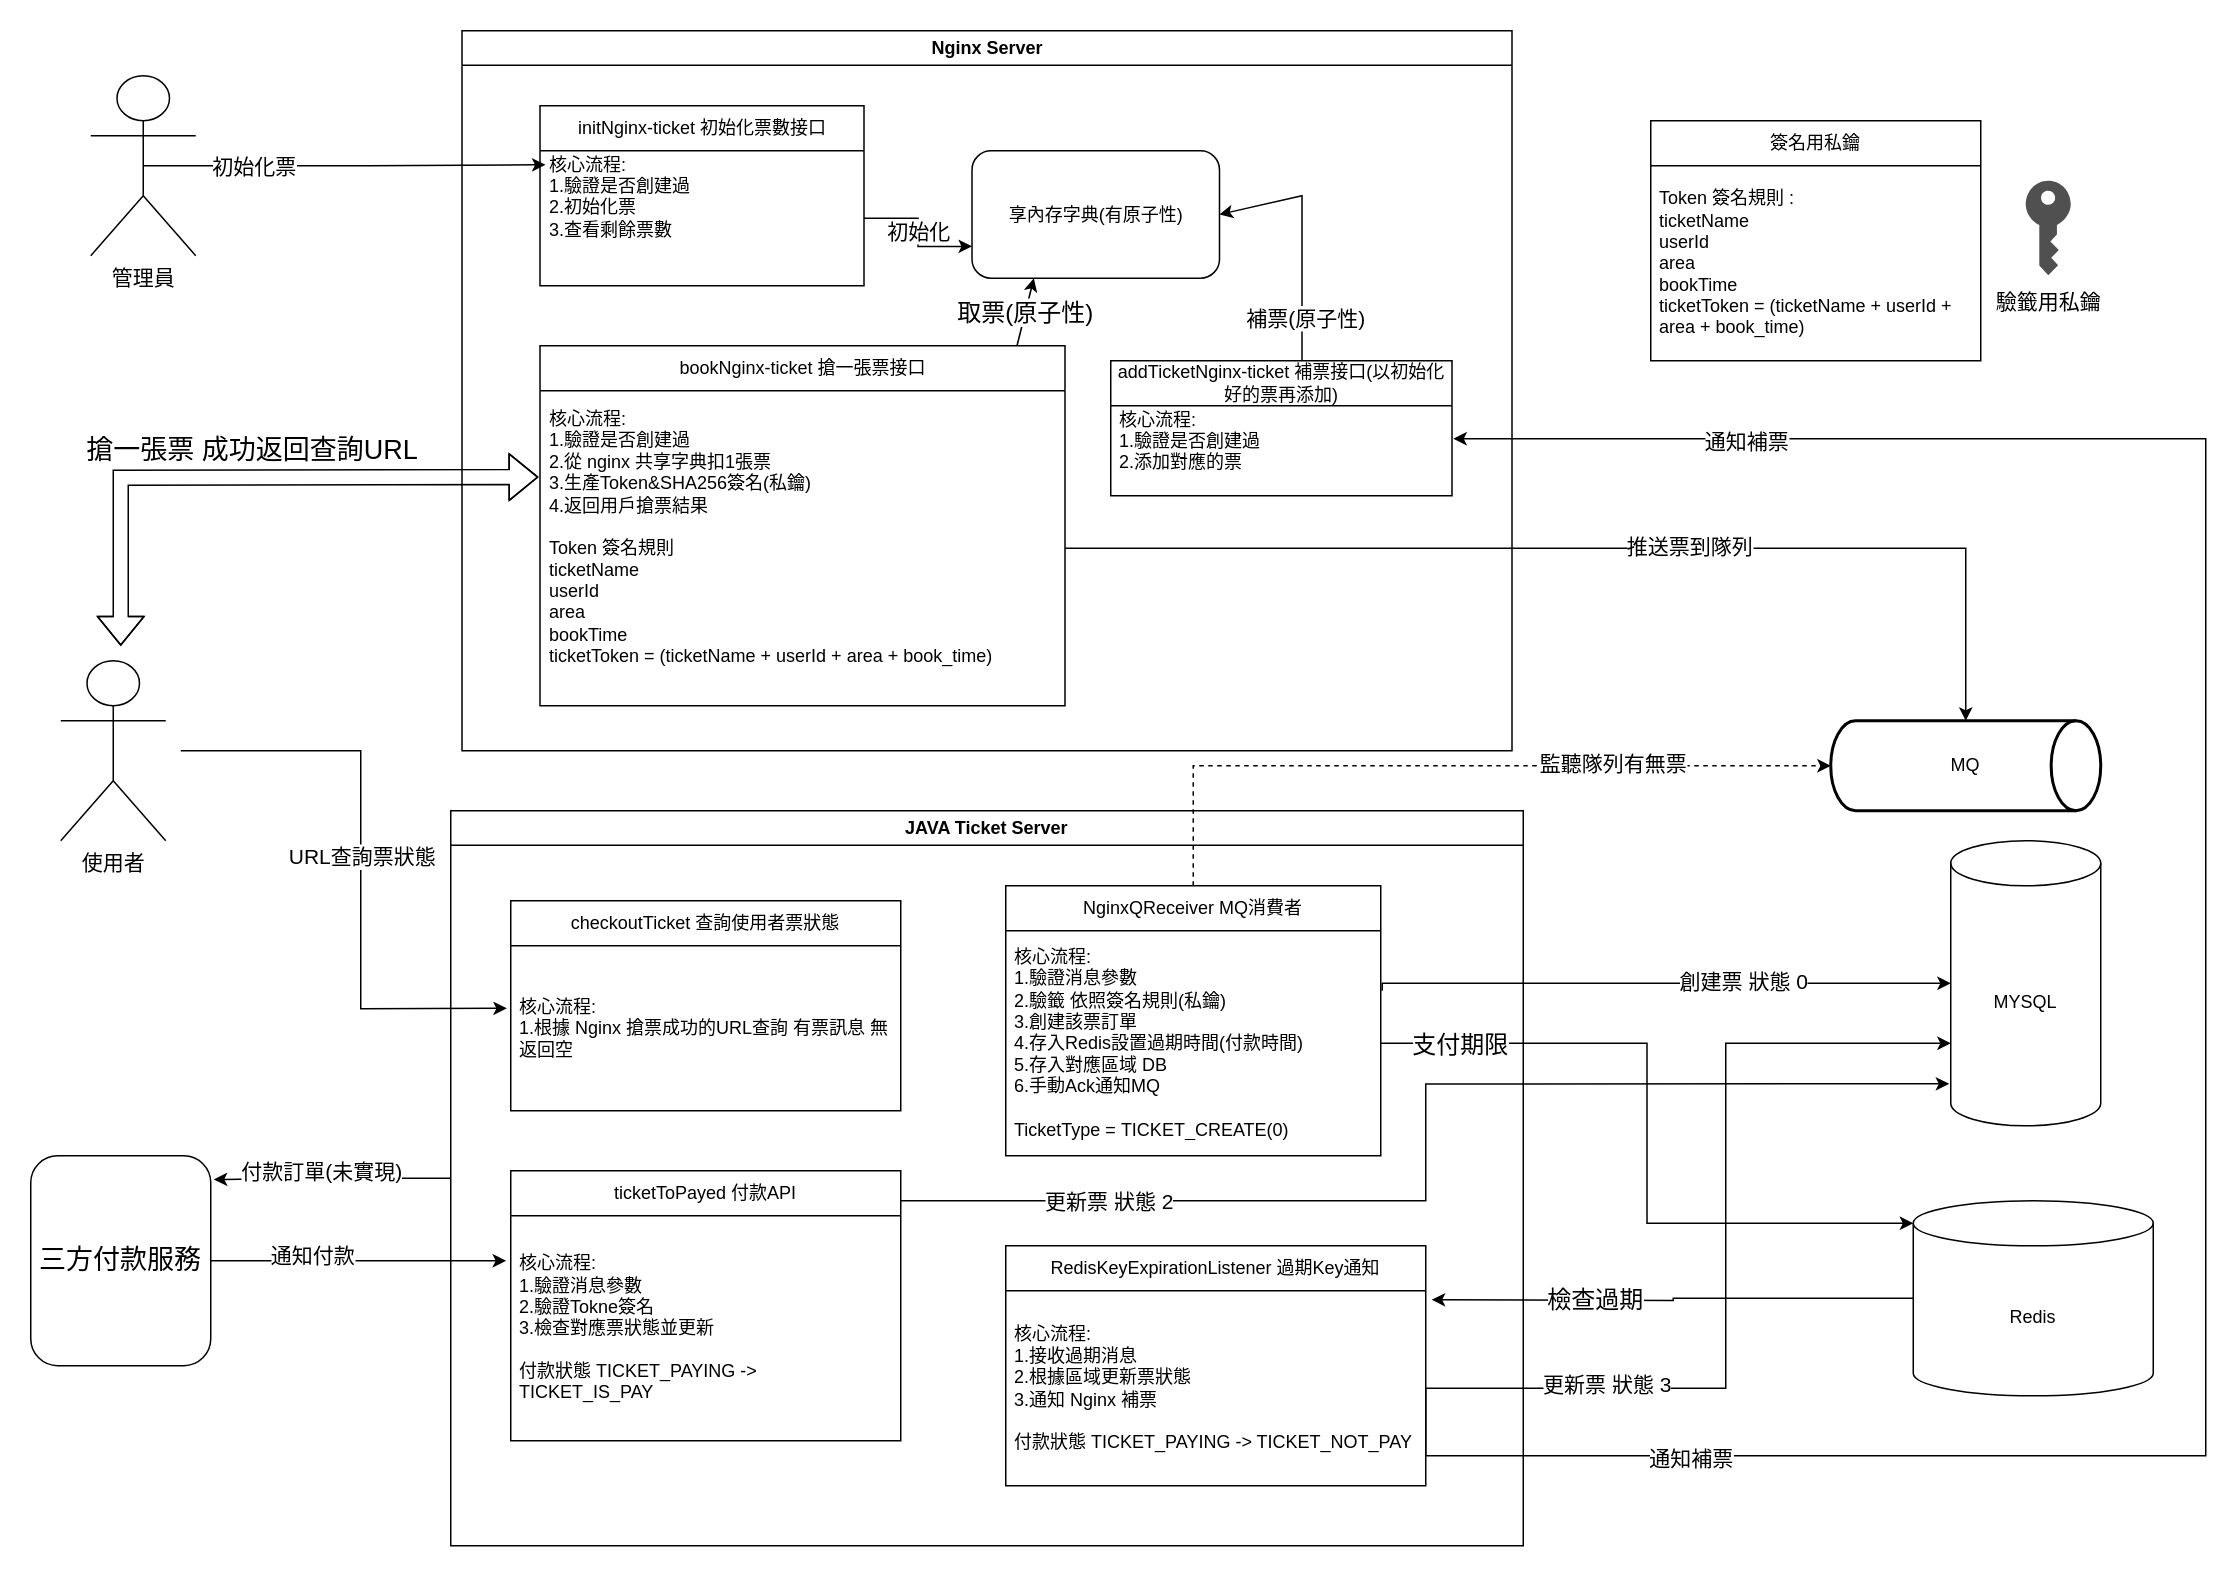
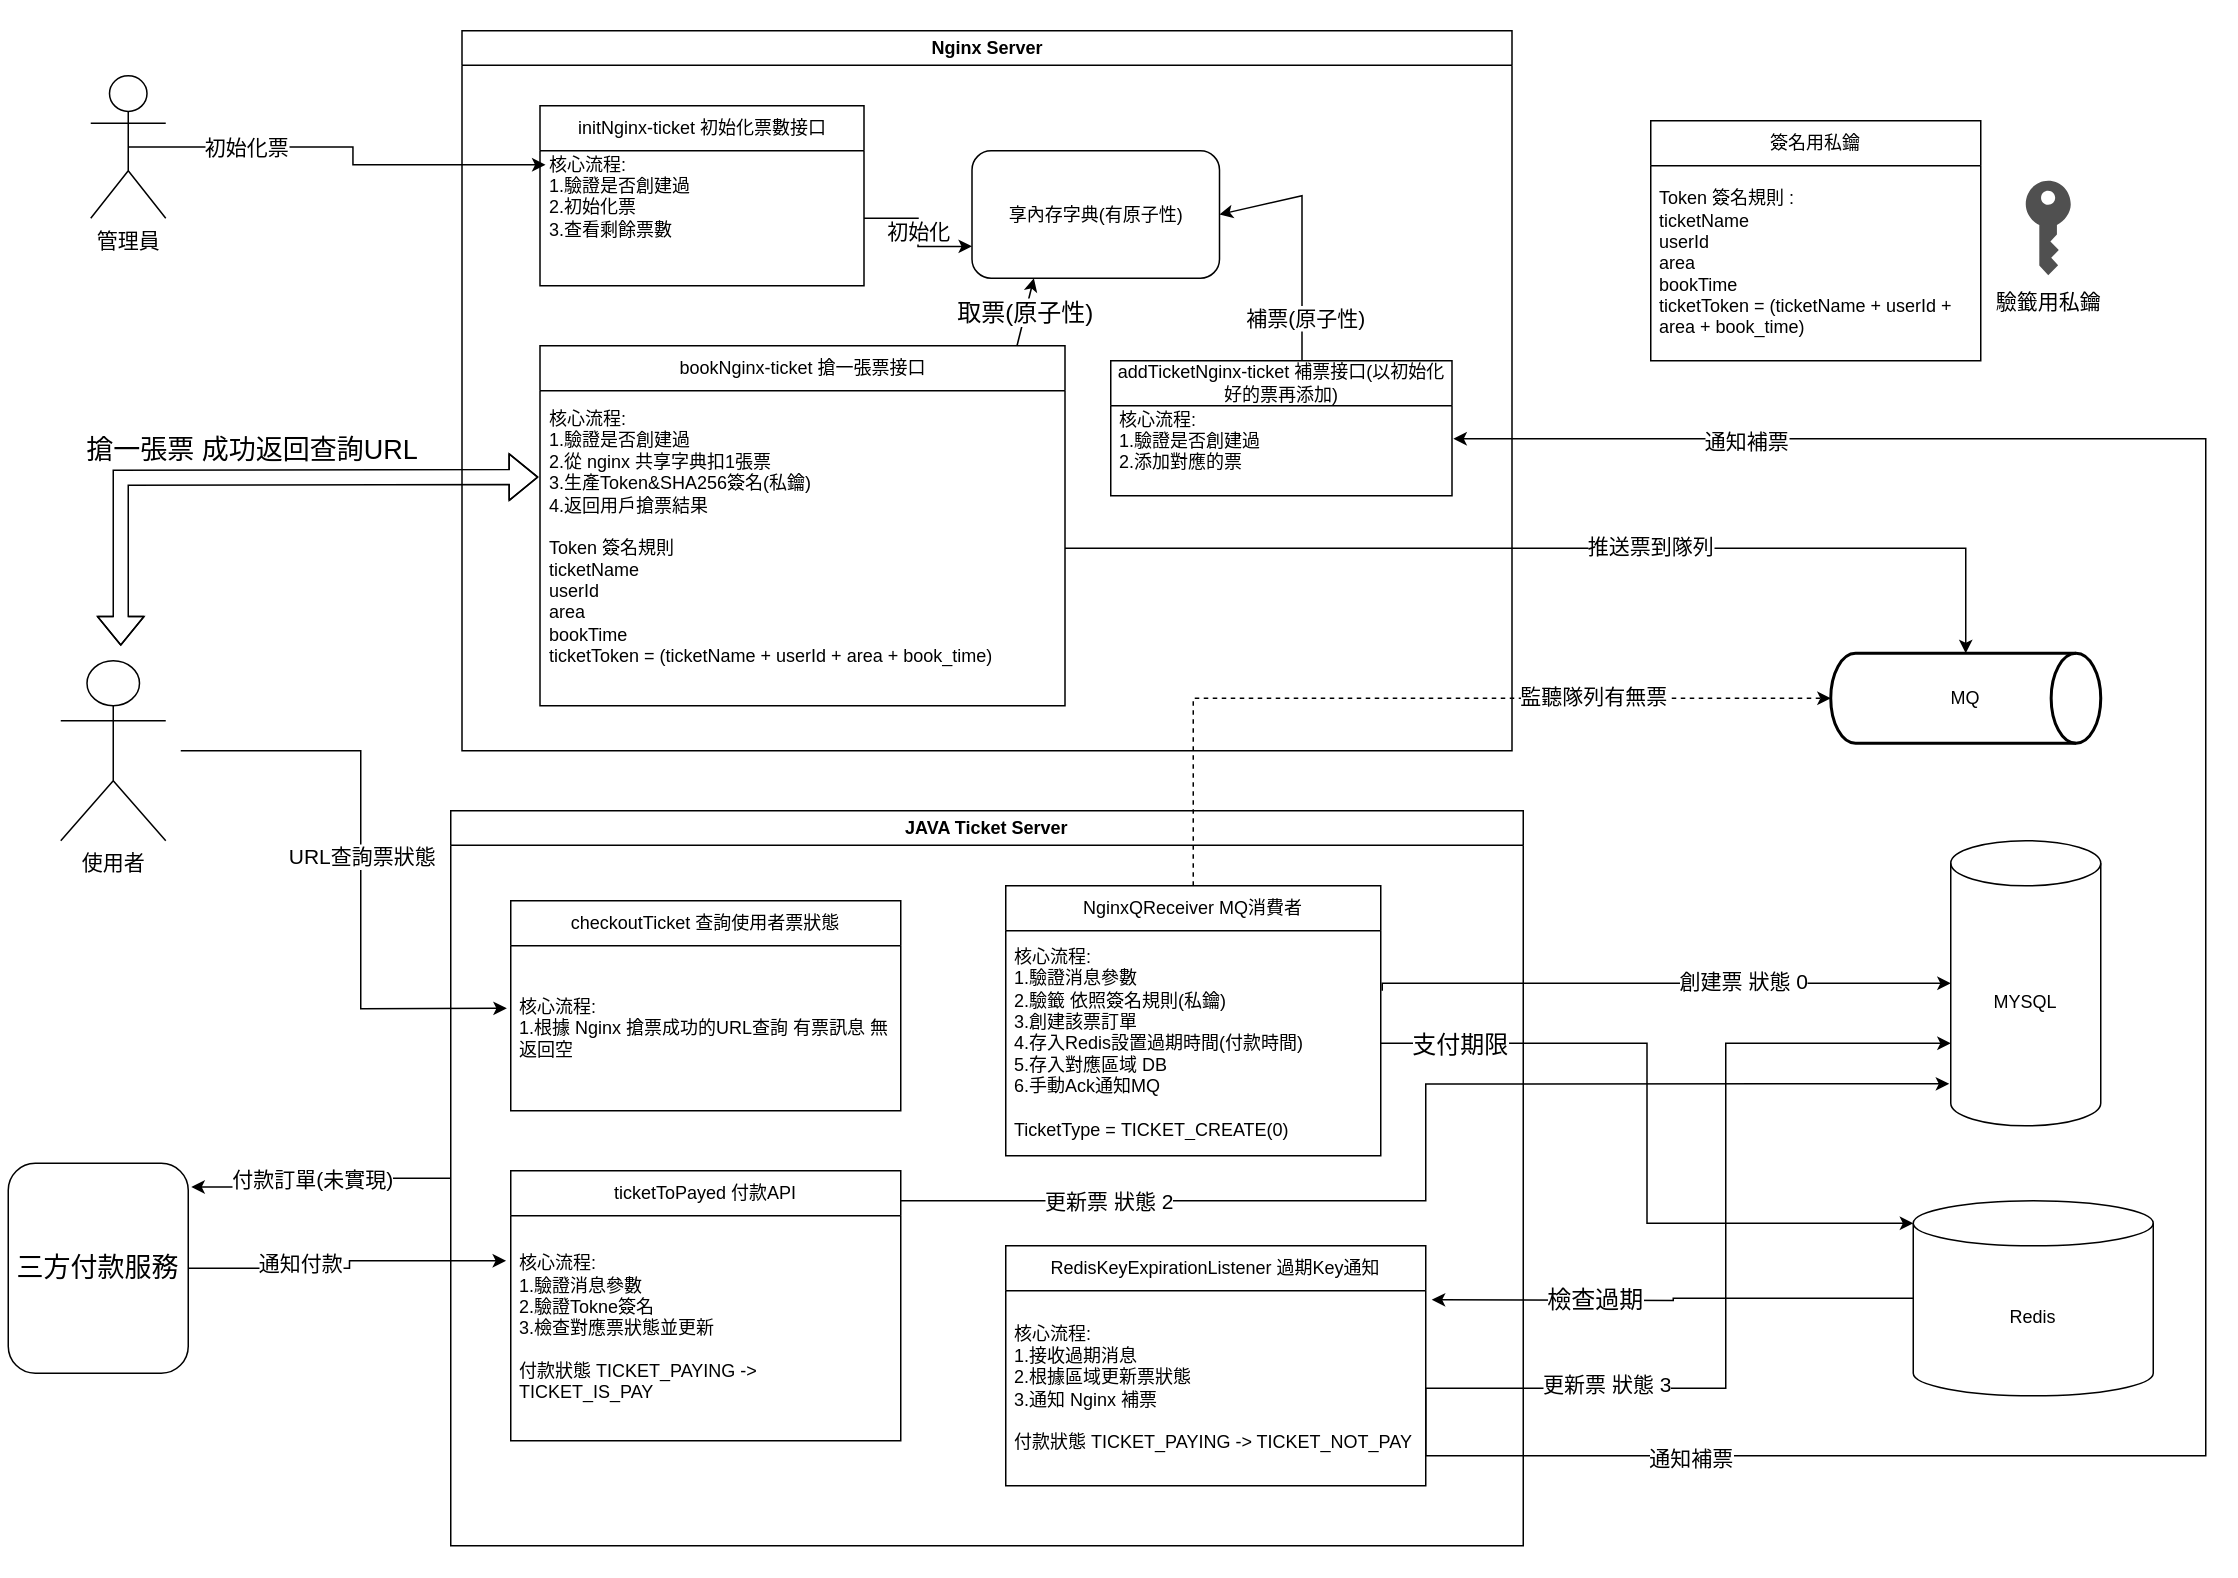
- <mxCell id="25" value="&lt;font style=&quot;font-size: 14px;&quot;&gt;管理員&lt;/font&gt;" style="shape=umlActor;verticalLabelPosition=bottom;verticalAlign=top;html=1;outlineConnect=0;" parent="1" vertex="1"><mxGeometry x="60" y="50" width="70" height="120" as="geometry" /></mxCell>
+ <mxCell id="25" value="&lt;font style=&quot;font-size: 14px;&quot;&gt;管理員&lt;/font&gt;" style="shape=umlActor;verticalLabelPosition=bottom;verticalAlign=top;html=1;outlineConnect=0;" parent="1" vertex="1"><mxGeometry x="60" y="50" width="50" height="95" as="geometry" /></mxCell>
- <mxCell id="15" value="MQ" style="strokeWidth=2;html=1;shape=mxgraph.flowchart.direct_data;whiteSpace=wrap;" parent="1" vertex="1"><mxGeometry x="1220" y="480" width="180" height="60" as="geometry" /></mxCell>
+ <mxCell id="15" value="MQ" style="strokeWidth=2;html=1;shape=mxgraph.flowchart.direct_data;whiteSpace=wrap;" parent="1" vertex="1"><mxGeometry x="1220" y="435" width="180" height="60" as="geometry" /></mxCell>
- <mxCell id="42" value="&lt;font style=&quot;font-size: 18px;&quot;&gt;三方付款服務&lt;/font&gt;" style="rounded=1;whiteSpace=wrap;html=1;" parent="1" vertex="1"><mxGeometry x="20" y="770" width="120" height="140" as="geometry" /></mxCell>
+ <mxCell id="42" value="&lt;font style=&quot;font-size: 18px;&quot;&gt;三方付款服務&lt;/font&gt;" style="rounded=1;whiteSpace=wrap;html=1;" parent="1" vertex="1"><mxGeometry x="5" y="775" width="120" height="140" as="geometry" /></mxCell>
